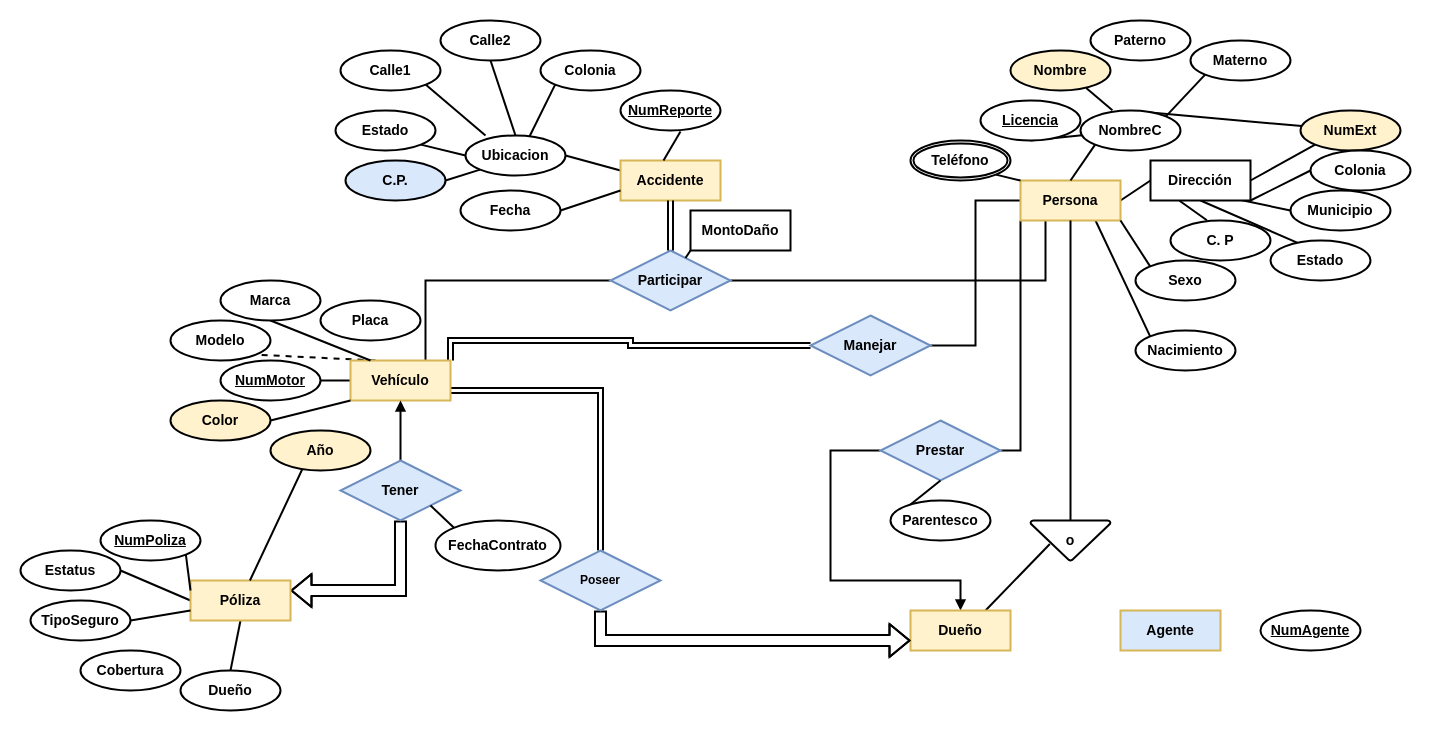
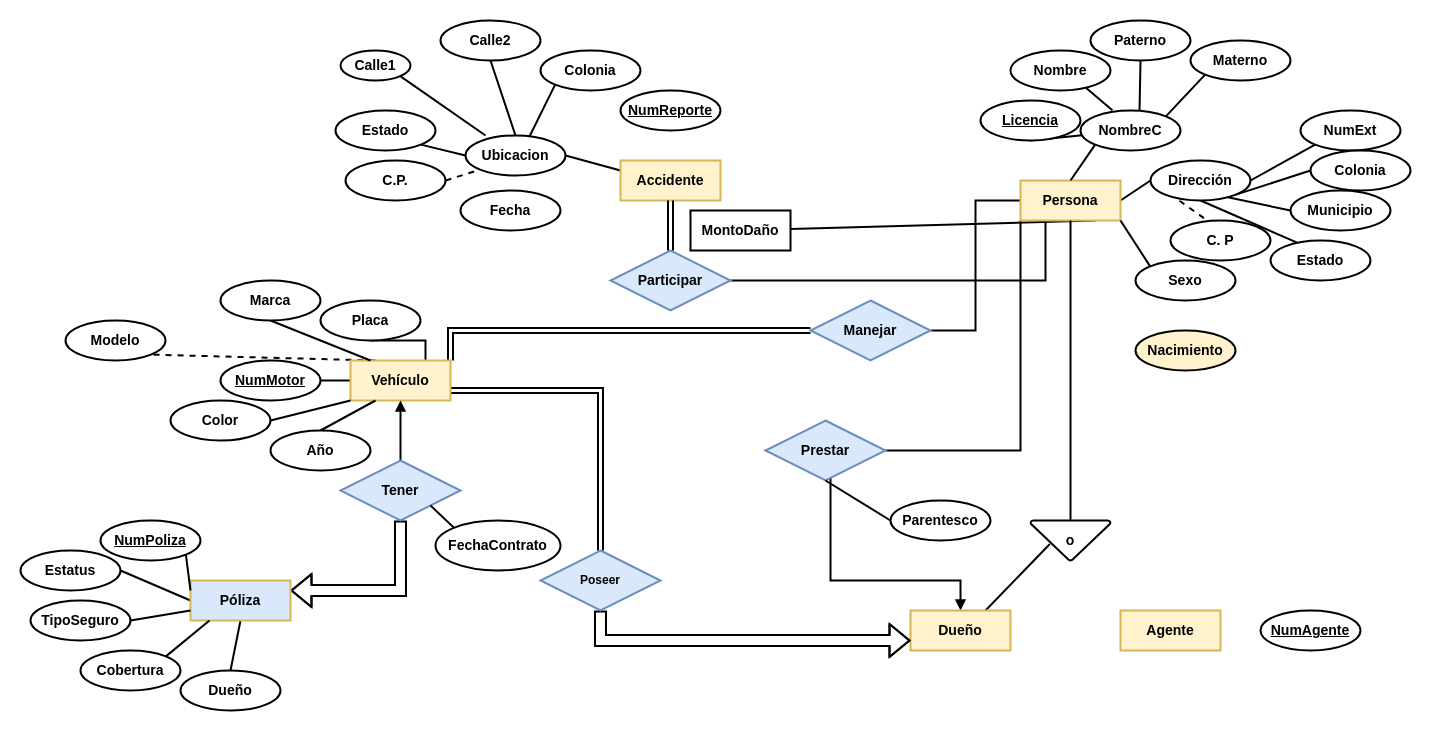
- <mxCell id="76" value="&lt;b&gt;&lt;font style=&quot;font-size: 14px&quot;&gt;Calle1&lt;/font&gt;&lt;/b&gt;" style="ellipse;whiteSpace=wrap;html=1;align=center;strokeWidth=2;" parent="1" vertex="1"><mxGeometry x="340" y="50" width="100" height="40" as="geometry" /></mxCell>
+ <mxCell id="76" value="&lt;b&gt;&lt;font style=&quot;font-size: 14px&quot;&gt;Calle1&lt;/font&gt;&lt;/b&gt;" style="ellipse;whiteSpace=wrap;html=1;align=center;strokeWidth=2;" parent="1" vertex="1"><mxGeometry x="340" y="50" width="70" height="30" as="geometry" /></mxCell>
- <mxCell id="51" value="&lt;b&gt;&lt;font style=&quot;font-size: 14px&quot;&gt;Nombre&lt;/font&gt;&lt;/b&gt;" style="ellipse;whiteSpace=wrap;html=1;align=center;strokeWidth=2;fillColor=#fff2cc;" parent="1" vertex="1"><mxGeometry x="1010" y="50" width="100" height="40" as="geometry" /></mxCell>
+ <mxCell id="51" value="&lt;b&gt;&lt;font style=&quot;font-size: 14px&quot;&gt;Nombre&lt;/font&gt;&lt;/b&gt;" style="ellipse;whiteSpace=wrap;html=1;align=center;strokeWidth=2;" parent="1" vertex="1"><mxGeometry x="1010" y="50" width="100" height="40" as="geometry" /></mxCell>
- <mxCell id="47" style="edgeStyle=none;rounded=0;orthogonalLoop=1;jettySize=auto;html=1;exitX=0.59;exitY=0.022;exitDx=0;exitDy=0;startArrow=none;startFill=0;endArrow=none;endFill=0;startSize=1;strokeWidth=2;exitPerimeter=0;" parent="1" source="50" target="59" edge="1"><mxGeometry relative="1" as="geometry" /></mxCell>
+ <mxCell id="47" style="edgeStyle=none;rounded=0;orthogonalLoop=1;jettySize=auto;html=1;exitX=0.59;exitY=0.022;exitDx=0;exitDy=0;entryX=0.5;entryY=1;entryDx=0;entryDy=0;startArrow=none;startFill=0;endArrow=none;endFill=0;startSize=1;strokeWidth=2;exitPerimeter=0;" parent="1" source="50" target="52" edge="1"><mxGeometry relative="1" as="geometry" /></mxCell>
- <mxCell id="59" value="&lt;b&gt;&lt;font style=&quot;font-size: 14px&quot;&gt;NumExt&lt;/font&gt;&lt;/b&gt;" style="ellipse;whiteSpace=wrap;html=1;align=center;strokeWidth=2;fillColor=#fff2cc;" parent="1" vertex="1"><mxGeometry x="1300" y="110" width="100" height="40" as="geometry" /></mxCell>
+ <mxCell id="59" value="&lt;b&gt;&lt;font style=&quot;font-size: 14px&quot;&gt;NumExt&lt;/font&gt;&lt;/b&gt;" style="ellipse;whiteSpace=wrap;html=1;align=center;strokeWidth=2;" parent="1" vertex="1"><mxGeometry x="1300" y="110" width="100" height="40" as="geometry" /></mxCell>
- <mxCell id="77" value="" style="edgeStyle=none;rounded=0;orthogonalLoop=1;jettySize=auto;html=1;startArrow=none;startFill=0;endArrow=none;endFill=0;strokeWidth=2;exitX=0.6;exitY=1.025;exitDx=0;exitDy=0;exitPerimeter=0;entryX=0.43;entryY=0;entryDx=0;entryDy=0;entryPerimeter=0;" parent="1" source="78" target="73" edge="1"><mxGeometry relative="1" as="geometry" /></mxCell>
- <mxCell id="69" value="&lt;b&gt;&lt;font style=&quot;font-size: 14px&quot;&gt;Teléfono&lt;/font&gt;&lt;/b&gt;" style="ellipse;shape=doubleEllipse;margin=3;whiteSpace=wrap;html=1;align=center;strokeWidth=2;" parent="1" vertex="1"><mxGeometry x="910" y="140" width="100" height="40" as="geometry" /></mxCell>
- <mxCell id="79" style="edgeStyle=none;rounded=0;orthogonalLoop=1;jettySize=auto;html=1;exitX=1;exitY=0.5;exitDx=0;exitDy=0;entryX=0;entryY=1;entryDx=0;entryDy=0;endArrow=none;endFill=0;strokeWidth=2;" parent="1" source="80" target="75" edge="1"><mxGeometry relative="1" as="geometry"><mxPoint x="694.645" y="205.858" as="sourcePoint" /></mxGeometry></mxCell>
+ <mxCell id="79" style="edgeStyle=none;rounded=0;orthogonalLoop=1;jettySize=auto;html=1;exitX=1;exitY=0.5;exitDx=0;exitDy=0;entryX=0;entryY=1;entryDx=0;entryDy=0;endArrow=none;endFill=0;strokeWidth=2;dashed=1;" parent="1" source="80" target="75" edge="1"><mxGeometry relative="1" as="geometry"><mxPoint x="694.645" y="205.858" as="sourcePoint" /></mxGeometry></mxCell>
- <mxCell id="68" style="edgeStyle=none;rounded=0;orthogonalLoop=1;jettySize=auto;html=1;exitX=1;exitY=1;exitDx=0;exitDy=0;entryX=0;entryY=0;entryDx=0;entryDy=0;endArrow=none;endFill=0;strokeWidth=2;" parent="1" source="69" target="39" edge="1"><mxGeometry relative="1" as="geometry" /></mxCell>
- <mxCell id="80" value="&lt;b&gt;&lt;font style=&quot;font-size: 14px&quot;&gt;C.P.&lt;/font&gt;&lt;/b&gt;" style="ellipse;whiteSpace=wrap;html=1;align=center;strokeWidth=2;fillColor=#dae8fc;" parent="1" vertex="1"><mxGeometry x="345" y="160" width="100" height="40" as="geometry" /></mxCell>
+ <mxCell id="80" value="&lt;b&gt;&lt;font style=&quot;font-size: 14px&quot;&gt;C.P.&lt;/font&gt;&lt;/b&gt;" style="ellipse;whiteSpace=wrap;html=1;align=center;strokeWidth=2;" parent="1" vertex="1"><mxGeometry x="345" y="160" width="100" height="40" as="geometry" /></mxCell>
- <mxCell id="58" value="&lt;b&gt;&lt;font style=&quot;font-size: 14px&quot;&gt;Dirección&lt;/font&gt;&lt;/b&gt;" style="whiteSpace=wrap;html=1;align=center;strokeWidth=2;rounded=0;" parent="1" vertex="1"><mxGeometry x="1150" y="160" width="100" height="40" as="geometry" /></mxCell>
+ <mxCell id="58" value="&lt;b&gt;&lt;font style=&quot;font-size: 14px&quot;&gt;Dirección&lt;/font&gt;&lt;/b&gt;" style="ellipse;whiteSpace=wrap;html=1;align=center;strokeWidth=2;" parent="1" vertex="1"><mxGeometry x="1150" y="160" width="100" height="40" as="geometry" /></mxCell>
- <mxCell id="81" style="rounded=0;orthogonalLoop=1;jettySize=auto;html=1;exitX=1;exitY=0.5;exitDx=0;exitDy=0;entryX=0;entryY=0.75;entryDx=0;entryDy=0;endArrow=none;endFill=0;strokeWidth=2;" parent="1" source="82" target="73" edge="1"><mxGeometry relative="1" as="geometry"><mxPoint x="560" y="200" as="sourcePoint" /></mxGeometry></mxCell>
- <mxCell id="56" style="edgeStyle=none;rounded=0;orthogonalLoop=1;jettySize=auto;html=1;exitX=0.29;exitY=1.007;exitDx=0;exitDy=0;entryX=0.364;entryY=-0.007;entryDx=0;entryDy=0;entryPerimeter=0;startArrow=none;startFill=0;endArrow=none;endFill=0;startSize=1;strokeWidth=2;exitPerimeter=0;" parent="1" source="58" target="64" edge="1"><mxGeometry relative="1" as="geometry" /></mxCell>
+ <mxCell id="56" style="edgeStyle=none;rounded=0;orthogonalLoop=1;jettySize=auto;html=1;exitX=0.29;exitY=1.007;exitDx=0;exitDy=0;entryX=0.364;entryY=-0.007;entryDx=0;entryDy=0;entryPerimeter=0;startArrow=none;startFill=0;endArrow=none;endFill=0;startSize=1;strokeWidth=2;exitPerimeter=0;dashed=1;" parent="1" source="58" target="64" edge="1"><mxGeometry relative="1" as="geometry" /></mxCell>
- <mxCell id="88" style="edgeStyle=none;rounded=0;orthogonalLoop=1;jettySize=auto;html=1;entryX=0;entryY=1;entryDx=0;entryDy=0;startArrow=none;startFill=0;endArrow=none;endFill=0;startSize=1;strokeWidth=2;" parent="1" source="84" target="86" edge="1"><mxGeometry relative="1" as="geometry"><mxPoint x="924.645" y="285.858" as="sourcePoint" /><mxPoint x="895.7" y="257.56" as="targetPoint" /></mxGeometry></mxCell>
- <mxCell id="36" style="edgeStyle=none;rounded=0;orthogonalLoop=1;jettySize=auto;html=1;exitX=0.75;exitY=1;exitDx=0;exitDy=0;entryX=0;entryY=0;entryDx=0;entryDy=0;endArrow=none;endFill=0;startArrow=none;startFill=0;startSize=1;strokeWidth=2;" parent="1" source="39" target="67" edge="1"><mxGeometry relative="1" as="geometry" /></mxCell>
+ <mxCell id="36" style="edgeStyle=none;rounded=0;orthogonalLoop=1;jettySize=auto;html=1;exitX=0.75;exitY=1;exitDx=0;exitDy=0;endArrow=none;endFill=0;startArrow=none;startFill=0;startSize=1;strokeWidth=2;" parent="1" source="39" target="86" edge="1"><mxGeometry relative="1" as="geometry" /></mxCell>
- <mxCell id="9" style="edgeStyle=orthogonalEdgeStyle;rounded=0;orthogonalLoop=1;jettySize=auto;html=1;exitX=0.75;exitY=0;exitDx=0;exitDy=0;entryX=0;entryY=0.5;entryDx=0;entryDy=0;endArrow=none;endFill=0;strokeWidth=2;" parent="1" source="11" target="84" edge="1"><mxGeometry relative="1" as="geometry" /></mxCell>
+ <mxCell id="9" style="edgeStyle=orthogonalEdgeStyle;rounded=0;orthogonalLoop=1;jettySize=auto;html=1;exitX=0.75;exitY=0;exitDx=0;exitDy=0;endArrow=none;endFill=0;strokeWidth=2;" parent="1" source="11" target="16" edge="1"><mxGeometry relative="1" as="geometry" /></mxCell>
- <mxCell id="12" value="&lt;b&gt;&lt;font style=&quot;font-size: 14px&quot;&gt;Modelo&lt;/font&gt;&lt;/b&gt;" style="ellipse;whiteSpace=wrap;html=1;align=center;strokeWidth=2;" parent="1" vertex="1"><mxGeometry x="170" y="320" width="100" height="40" as="geometry" /></mxCell>
+ <mxCell id="12" value="&lt;b&gt;&lt;font style=&quot;font-size: 14px&quot;&gt;Modelo&lt;/font&gt;&lt;/b&gt;" style="ellipse;whiteSpace=wrap;html=1;align=center;strokeWidth=2;" parent="1" vertex="1"><mxGeometry x="65" y="320" width="100" height="40" as="geometry" /></mxCell>
- <mxCell id="34" value="&lt;b&gt;&lt;font style=&quot;font-size: 14px&quot;&gt;Manejar&lt;/font&gt;&lt;/b&gt;" style="shape=rhombus;perimeter=rhombusPerimeter;whiteSpace=wrap;html=1;align=center;strokeWidth=2;fillColor=#dae8fc;strokeColor=#6c8ebf;" parent="1" vertex="1"><mxGeometry x="810" y="315" width="120" height="60" as="geometry" /></mxCell>
+ <mxCell id="34" value="&lt;b&gt;&lt;font style=&quot;font-size: 14px&quot;&gt;Manejar&lt;/font&gt;&lt;/b&gt;" style="shape=rhombus;perimeter=rhombusPerimeter;whiteSpace=wrap;html=1;align=center;strokeWidth=2;fillColor=#dae8fc;strokeColor=#6c8ebf;" parent="1" vertex="1"><mxGeometry x="810" y="300" width="120" height="60" as="geometry" /></mxCell>
- <mxCell id="67" value="&lt;b&gt;&lt;font style=&quot;font-size: 14px&quot;&gt;Nacimiento&lt;/font&gt;&lt;/b&gt;" style="ellipse;whiteSpace=wrap;html=1;align=center;strokeWidth=2;" parent="1" vertex="1"><mxGeometry x="1135" y="330" width="100" height="40" as="geometry" /></mxCell>
+ <mxCell id="67" value="&lt;b&gt;&lt;font style=&quot;font-size: 14px&quot;&gt;Nacimiento&lt;/font&gt;&lt;/b&gt;" style="ellipse;whiteSpace=wrap;html=1;align=center;strokeWidth=2;fillColor=#fff2cc;" parent="1" vertex="1"><mxGeometry x="1135" y="330" width="100" height="40" as="geometry" /></mxCell>
- <mxCell id="18" value="&lt;b&gt;&lt;font style=&quot;font-size: 14px&quot;&gt;Color&lt;/font&gt;&lt;/b&gt;" style="ellipse;whiteSpace=wrap;html=1;align=center;strokeWidth=2;fillColor=#fff2cc;" parent="1" vertex="1"><mxGeometry x="170" y="400" width="100" height="40" as="geometry" /></mxCell>
+ <mxCell id="18" value="&lt;b&gt;&lt;font style=&quot;font-size: 14px&quot;&gt;Color&lt;/font&gt;&lt;/b&gt;" style="ellipse;whiteSpace=wrap;html=1;align=center;strokeWidth=2;" parent="1" vertex="1"><mxGeometry x="170" y="400" width="100" height="40" as="geometry" /></mxCell>
- <mxCell id="20" value="&lt;b&gt;&lt;font style=&quot;font-size: 14px&quot;&gt;Año&lt;/font&gt;&lt;/b&gt;" style="ellipse;whiteSpace=wrap;html=1;align=center;strokeWidth=2;fillColor=#fff2cc;" parent="1" vertex="1"><mxGeometry x="270" y="430" width="100" height="40" as="geometry" /></mxCell>
+ <mxCell id="20" value="&lt;b&gt;&lt;font style=&quot;font-size: 14px&quot;&gt;Año&lt;/font&gt;&lt;/b&gt;" style="ellipse;whiteSpace=wrap;html=1;align=center;strokeWidth=2;" parent="1" vertex="1"><mxGeometry x="270" y="430" width="100" height="40" as="geometry" /></mxCell>
- <mxCell id="93" value="&lt;span style=&quot;font-size: 14px&quot;&gt;&lt;b&gt;Prestar&lt;/b&gt;&lt;/span&gt;" style="shape=rhombus;perimeter=rhombusPerimeter;whiteSpace=wrap;html=1;align=center;strokeWidth=2;fillColor=#dae8fc;strokeColor=#6c8ebf;" parent="1" vertex="1"><mxGeometry x="880" y="420" width="120" height="60" as="geometry" /></mxCell>
+ <mxCell id="93" value="&lt;span style=&quot;font-size: 14px&quot;&gt;&lt;b&gt;Prestar&lt;/b&gt;&lt;/span&gt;" style="shape=rhombus;perimeter=rhombusPerimeter;whiteSpace=wrap;html=1;align=center;strokeWidth=2;fillColor=#dae8fc;strokeColor=#6c8ebf;" parent="1" vertex="1"><mxGeometry x="765" y="420" width="120" height="60" as="geometry" /></mxCell>
- <mxCell id="19" style="rounded=0;orthogonalLoop=1;jettySize=auto;html=1;exitX=0.5;exitY=0;exitDx=0;exitDy=0;endArrow=none;endFill=0;strokeWidth=2;" parent="1" source="20" target="5" edge="1"><mxGeometry relative="1" as="geometry" /></mxCell>
+ <mxCell id="19" style="rounded=0;orthogonalLoop=1;jettySize=auto;html=1;exitX=0.5;exitY=0;exitDx=0;exitDy=0;entryX=0.25;entryY=1;entryDx=0;entryDy=0;endArrow=none;endFill=0;strokeWidth=2;" parent="1" source="20" target="11" edge="1"><mxGeometry relative="1" as="geometry" /></mxCell>
- <mxCell id="5" value="&lt;b&gt;&lt;font style=&quot;font-size: 14px&quot;&gt;Póliza&lt;/font&gt;&lt;/b&gt;" style="whiteSpace=wrap;html=1;align=center;strokeWidth=2;fillColor=#fff2cc;strokeColor=#d6b656;" parent="1" vertex="1"><mxGeometry x="190" y="580" width="100" height="40" as="geometry" /></mxCell>
+ <mxCell id="5" value="&lt;b&gt;&lt;font style=&quot;font-size: 14px&quot;&gt;Póliza&lt;/font&gt;&lt;/b&gt;" style="whiteSpace=wrap;html=1;align=center;strokeWidth=2;fillColor=#dae8fc;strokeColor=#d6b656;" parent="1" vertex="1"><mxGeometry x="190" y="580" width="100" height="40" as="geometry" /></mxCell>
- <mxCell id="83" value="&lt;b&gt;&lt;font style=&quot;font-size: 14px&quot;&gt;Agente&lt;/font&gt;&lt;/b&gt;" style="whiteSpace=wrap;html=1;align=center;strokeWidth=2;fillColor=#dae8fc;strokeColor=#d6b656;" parent="1" vertex="1"><mxGeometry x="1120" y="610" width="100" height="40" as="geometry" /></mxCell>
+ <mxCell id="83" value="&lt;b&gt;&lt;font style=&quot;font-size: 14px&quot;&gt;Agente&lt;/font&gt;&lt;/b&gt;" style="whiteSpace=wrap;html=1;align=center;strokeWidth=2;fillColor=#fff2cc;strokeColor=#d6b656;" parent="1" vertex="1"><mxGeometry x="1120" y="610" width="100" height="40" as="geometry" /></mxCell>
+ <mxCell id="27" style="edgeStyle=none;rounded=0;orthogonalLoop=1;jettySize=auto;html=1;exitX=1;exitY=0;exitDx=0;exitDy=0;startArrow=none;startFill=0;endArrow=none;endFill=0;entryX=0.19;entryY=1;entryDx=0;entryDy=0;entryPerimeter=0;strokeWidth=2;" parent="1" source="28" target="5" edge="1"><mxGeometry relative="1" as="geometry"><mxPoint x="190" y="630" as="targetPoint" /></mxGeometry></mxCell>
